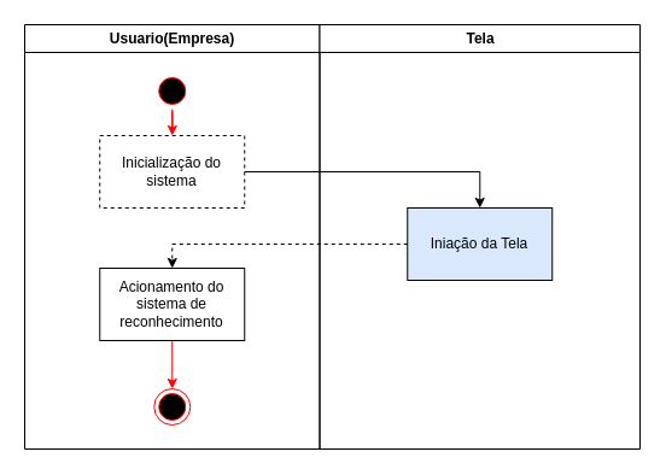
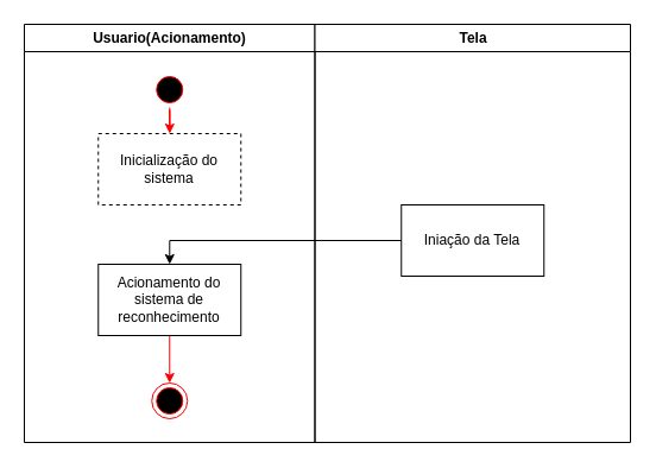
- <mxCell id="2" value="Usuario(Empresa)" style="swimlane;whiteSpace=wrap" parent="1" vertex="1"><mxGeometry x="20" y="20" width="244.5" height="352" as="geometry" /></mxCell>
+ <mxCell id="2" value="Usuario(Acionamento)" style="swimlane;whiteSpace=wrap" parent="1" vertex="1"><mxGeometry x="20" y="20" width="244.5" height="352" as="geometry" /></mxCell>
- <mxCell id="12" style="edgeStyle=orthogonalEdgeStyle;rounded=0;orthogonalLoop=1;jettySize=auto;html=1;entryX=0.5;entryY=0;entryDx=0;entryDy=0;" edge="1" parent="1" source="5" target="10"><mxGeometry relative="1" as="geometry" /></mxCell>
- <mxCell id="11" style="edgeStyle=orthogonalEdgeStyle;rounded=0;orthogonalLoop=1;jettySize=auto;html=1;entryX=0.5;entryY=0;entryDx=0;entryDy=0;dashed=1;" edge="1" parent="1" source="10" target="7"><mxGeometry relative="1" as="geometry" /></mxCell>
+ <mxCell id="11" style="edgeStyle=orthogonalEdgeStyle;rounded=0;orthogonalLoop=1;jettySize=auto;html=1;entryX=0.5;entryY=0;entryDx=0;entryDy=0;" edge="1" parent="1" source="10" target="7"><mxGeometry relative="1" as="geometry" /></mxCell>
- <mxCell id="10" value="Iniação da Tela" style="rounded=0;whiteSpace=wrap;html=1;fillColor=#dae8fc;" vertex="1" parent="9"><mxGeometry x="72.75" y="152" width="120" height="60" as="geometry" /></mxCell>
+ <mxCell id="10" value="Iniação da Tela" style="rounded=0;whiteSpace=wrap;html=1;" vertex="1" parent="9"><mxGeometry x="72.75" y="152" width="120" height="60" as="geometry" /></mxCell>
